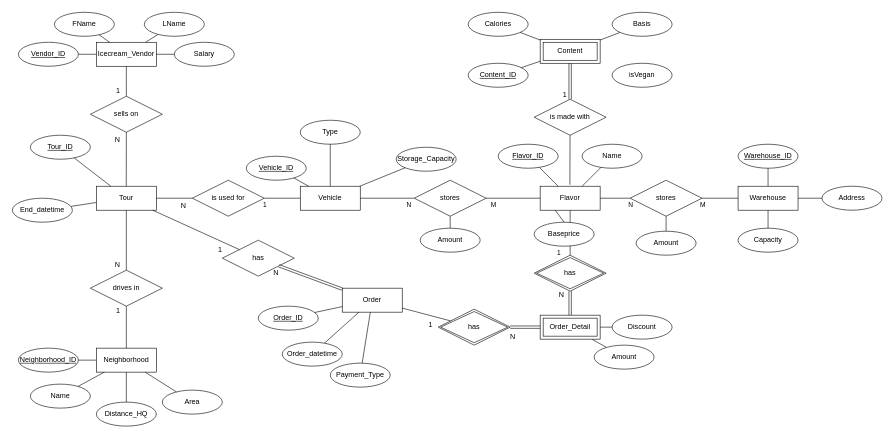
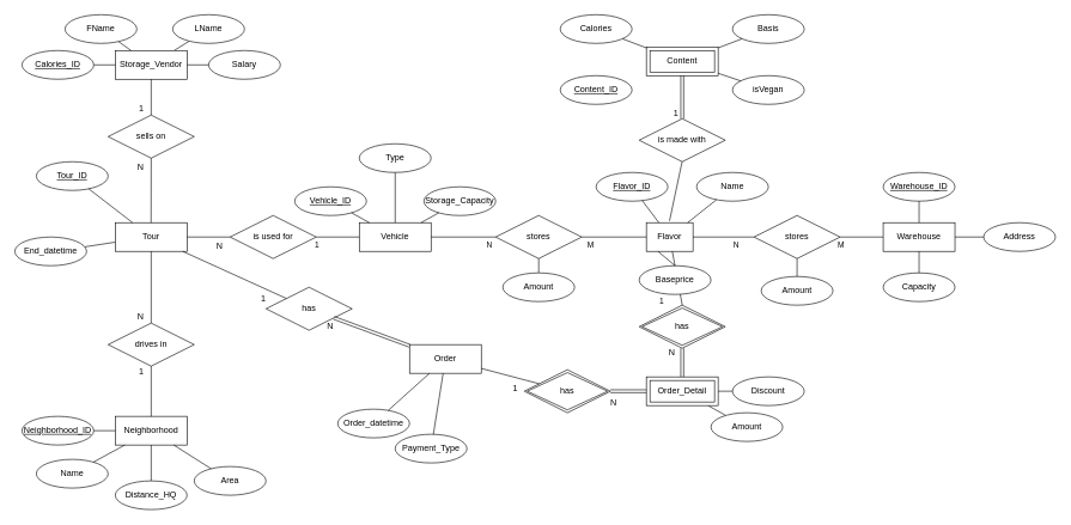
- <mxCell id="44" value="Vendor_ID" style="ellipse;whiteSpace=wrap;html=1;align=center;fontStyle=4" parent="1" vertex="1"><mxGeometry x="30" y="70" width="100" height="40" as="geometry" /></mxCell>
+ <mxCell id="44" value="Calories_ID" style="ellipse;whiteSpace=wrap;html=1;align=center;fontStyle=4" parent="1" vertex="1"><mxGeometry x="30" y="70" width="100" height="40" as="geometry" /></mxCell>
- <mxCell id="7" value="Icecream_Vendor" style="whiteSpace=wrap;html=1;align=center;" parent="1" vertex="1"><mxGeometry x="160" y="70" width="100" height="40" as="geometry" /></mxCell>
+ <mxCell id="7" value="Storage_Vendor" style="whiteSpace=wrap;html=1;align=center;" parent="1" vertex="1"><mxGeometry x="160" y="70" width="100" height="40" as="geometry" /></mxCell>
- <mxCell id="91" style="edgeStyle=none;rounded=0;orthogonalLoop=1;jettySize=auto;html=1;endArrow=none;endFill=0;" parent="1" source="90" target="58" edge="1"><mxGeometry relative="1" as="geometry"><mxPoint x="886" y="64" as="sourcePoint" /><mxPoint x="911" y="75" as="targetPoint" /></mxGeometry></mxCell>
+ <mxCell id="94" style="edgeStyle=none;rounded=0;orthogonalLoop=1;jettySize=auto;html=1;endArrow=none;endFill=0;" parent="1" source="95" target="58" edge="1"><mxGeometry relative="1" as="geometry"><mxPoint x="1045.649" y="125.467" as="sourcePoint" /><mxPoint x="1010" y="95" as="targetPoint" /></mxGeometry></mxCell>
- <mxCell id="71" value="Storage_Capacity" style="ellipse;whiteSpace=wrap;html=1;align=center;" parent="1" vertex="1"><mxGeometry x="660" y="245" width="100" height="40" as="geometry" /></mxCell>
+ <mxCell id="71" value="Storage_Capacity" style="ellipse;whiteSpace=wrap;html=1;align=center;" parent="1" vertex="1"><mxGeometry x="590" y="260" width="100" height="40" as="geometry" /></mxCell>
- <mxCell id="5" value="Flavor" style="whiteSpace=wrap;html=1;align=center;" parent="1" vertex="1"><mxGeometry x="900" y="310" width="100" height="40" as="geometry" /></mxCell>
+ <mxCell id="5" value="Flavor" style="whiteSpace=wrap;html=1;align=center;" parent="1" vertex="1"><mxGeometry x="900" y="310" width="65" height="40" as="geometry" /></mxCell>
- <mxCell id="64" value="" style="edgeStyle=none;rounded=0;orthogonalLoop=1;jettySize=auto;html=1;endArrow=none;endFill=0;" parent="1" source="35" target="63" edge="1"><mxGeometry relative="1" as="geometry"><mxPoint x="578" y="630" as="targetPoint" /><mxPoint x="621" y="530" as="sourcePoint" /></mxGeometry></mxCell>
- <mxCell id="63" value="Order_ID" style="ellipse;whiteSpace=wrap;html=1;align=center;fontStyle=4" parent="1" vertex="1"><mxGeometry x="430" y="510" width="100" height="40" as="geometry" /></mxCell>
